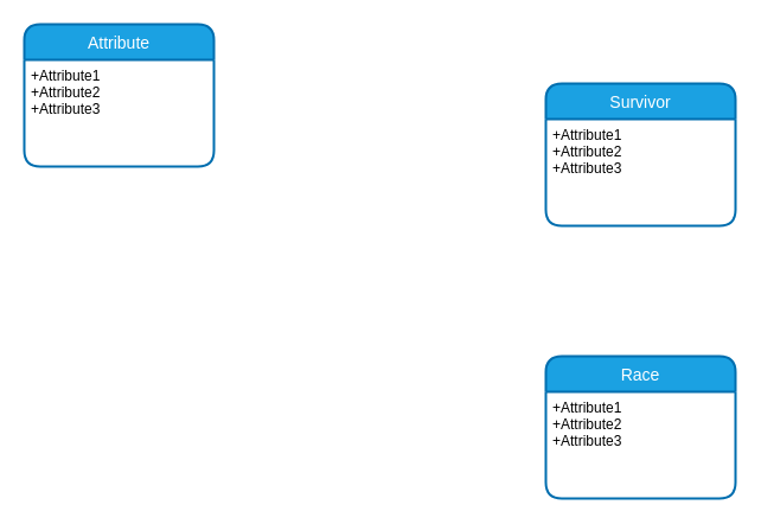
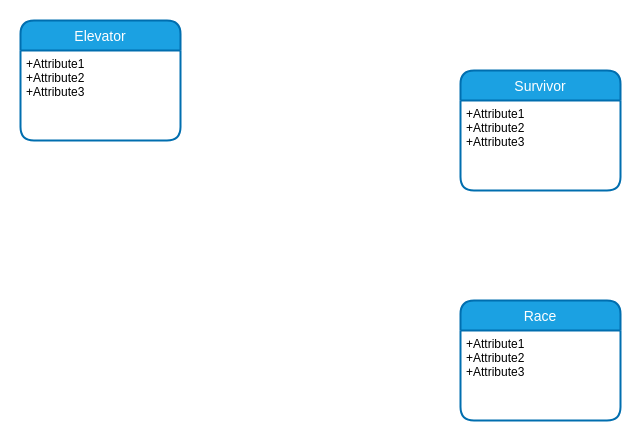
- <mxCell id="2" value="Attribute" style="swimlane;childLayout=stackLayout;horizontal=1;startSize=30;horizontalStack=0;rounded=1;fontSize=14;fontStyle=0;strokeWidth=2;resizeParent=0;resizeLast=1;shadow=0;dashed=0;align=center;fillColor=#1ba1e2;strokeColor=#006EAF;fontColor=#ffffff;" parent="1" vertex="1"><mxGeometry x="20" y="20" width="160" height="120" as="geometry"><mxRectangle x="30" y="70" width="80" height="30" as="alternateBounds" /></mxGeometry></mxCell>
+ <mxCell id="2" value="Elevator" style="swimlane;childLayout=stackLayout;horizontal=1;startSize=30;horizontalStack=0;rounded=1;fontSize=14;fontStyle=0;strokeWidth=2;resizeParent=0;resizeLast=1;shadow=0;dashed=0;align=center;fillColor=#1ba1e2;strokeColor=#006EAF;fontColor=#ffffff;" parent="1" vertex="1"><mxGeometry x="20" y="20" width="160" height="120" as="geometry"><mxRectangle x="30" y="70" width="80" height="30" as="alternateBounds" /></mxGeometry></mxCell>
